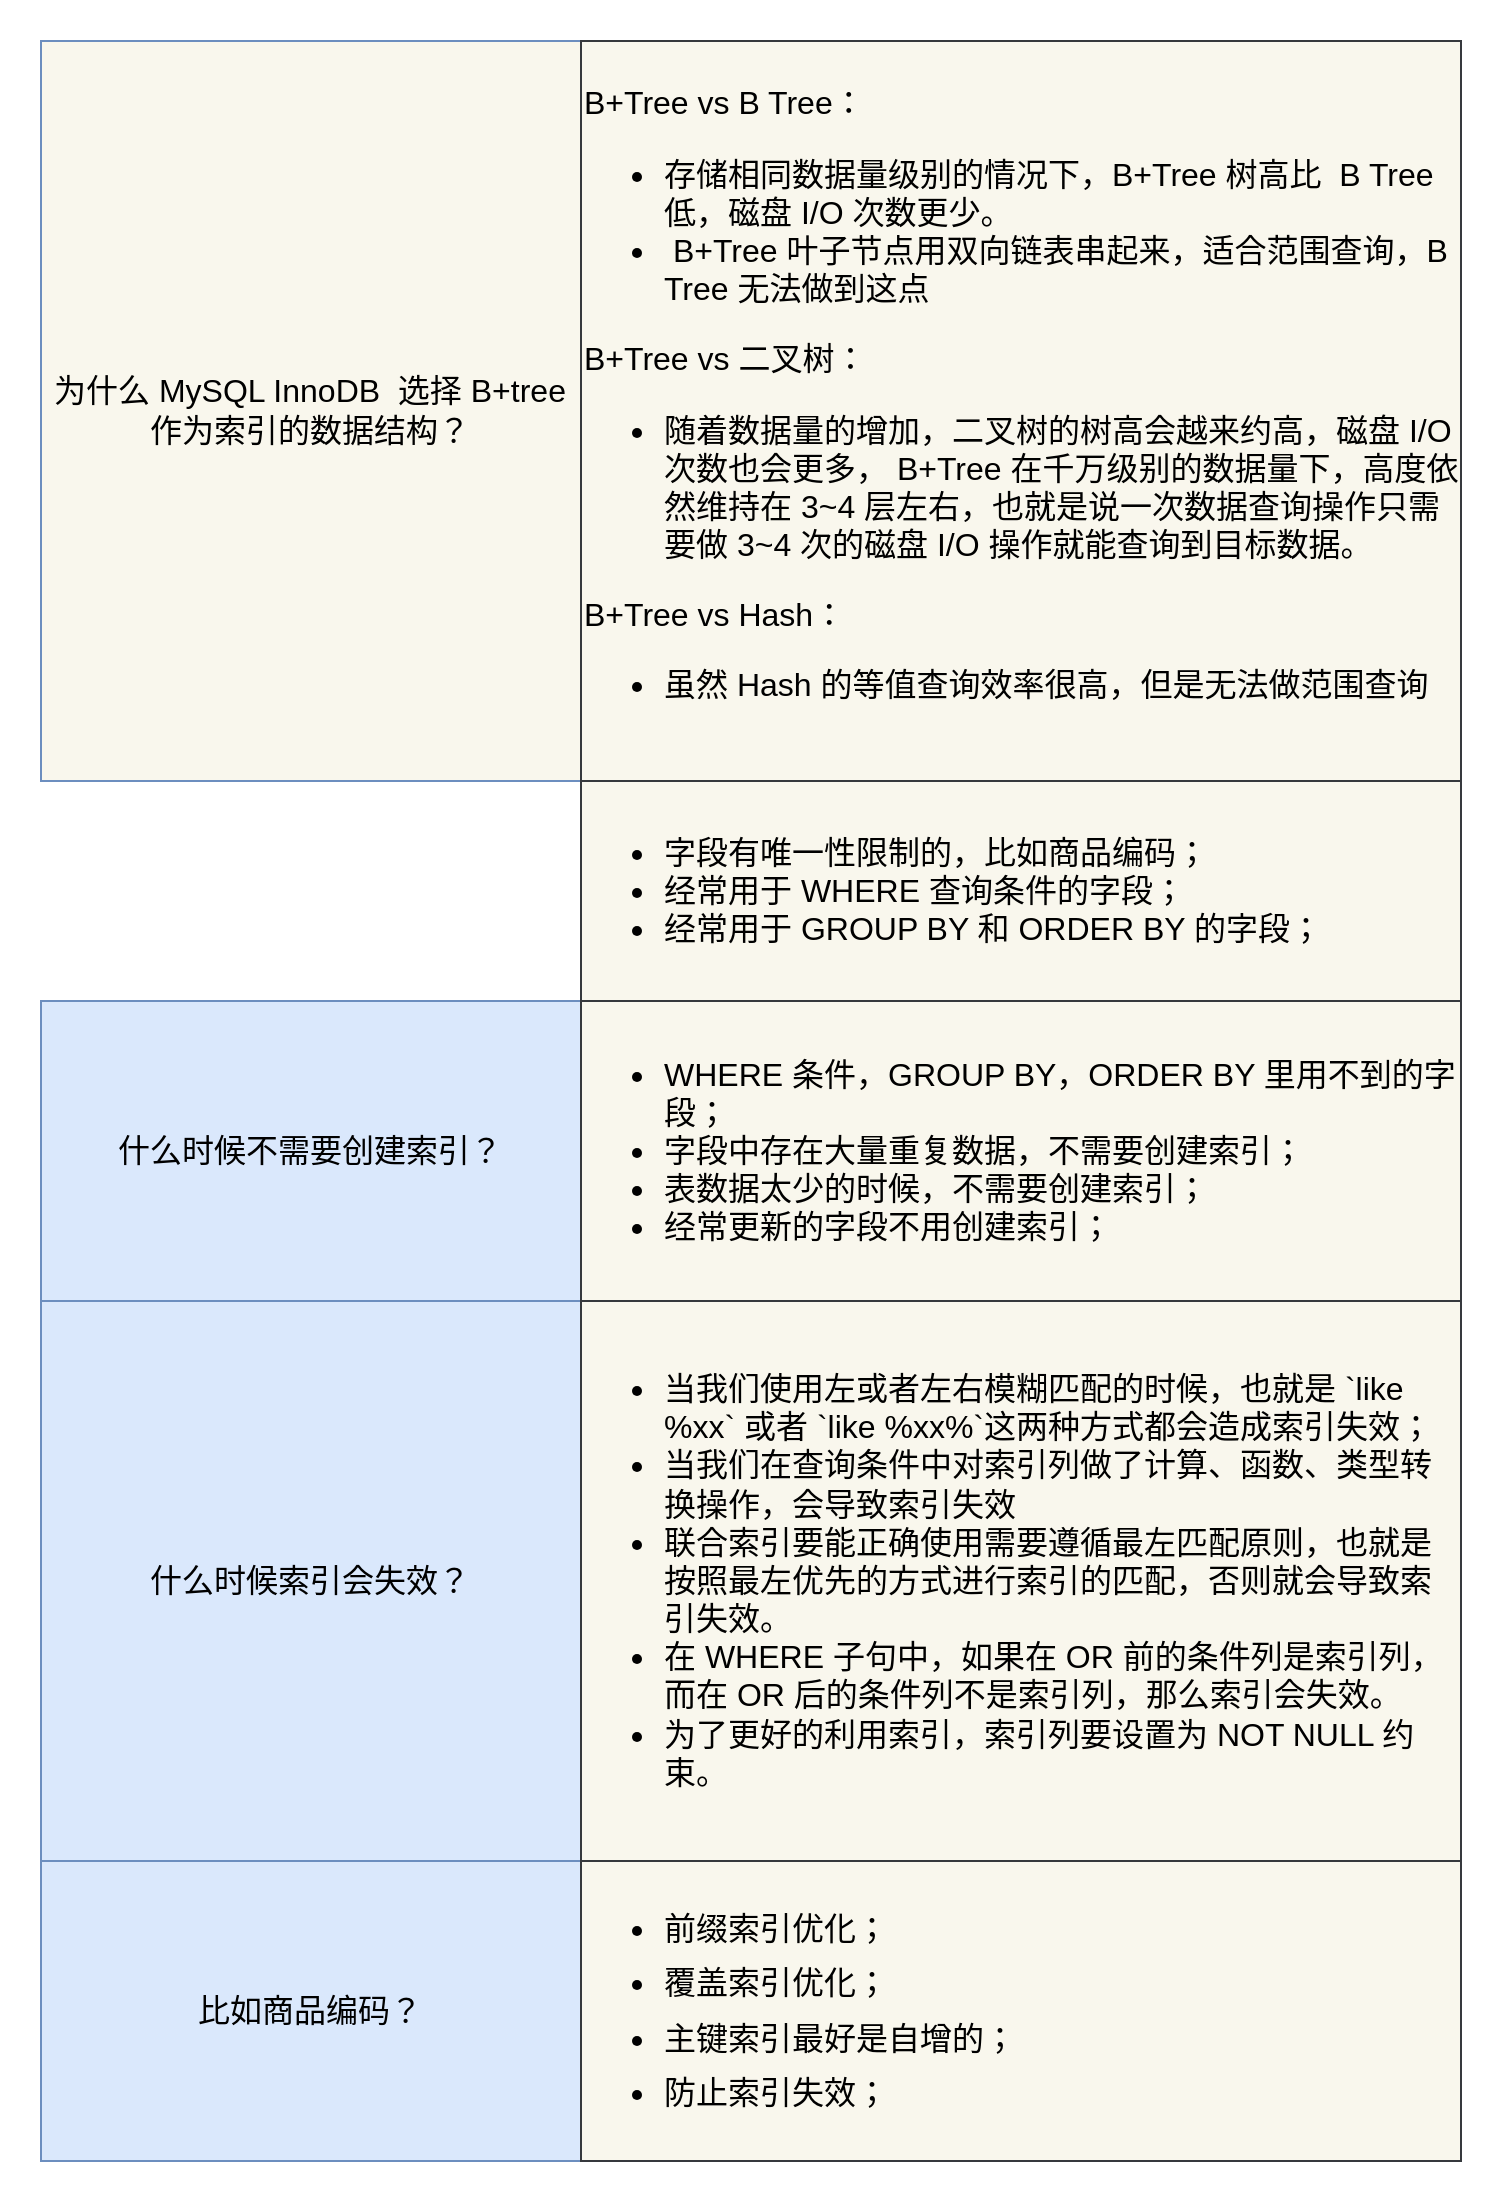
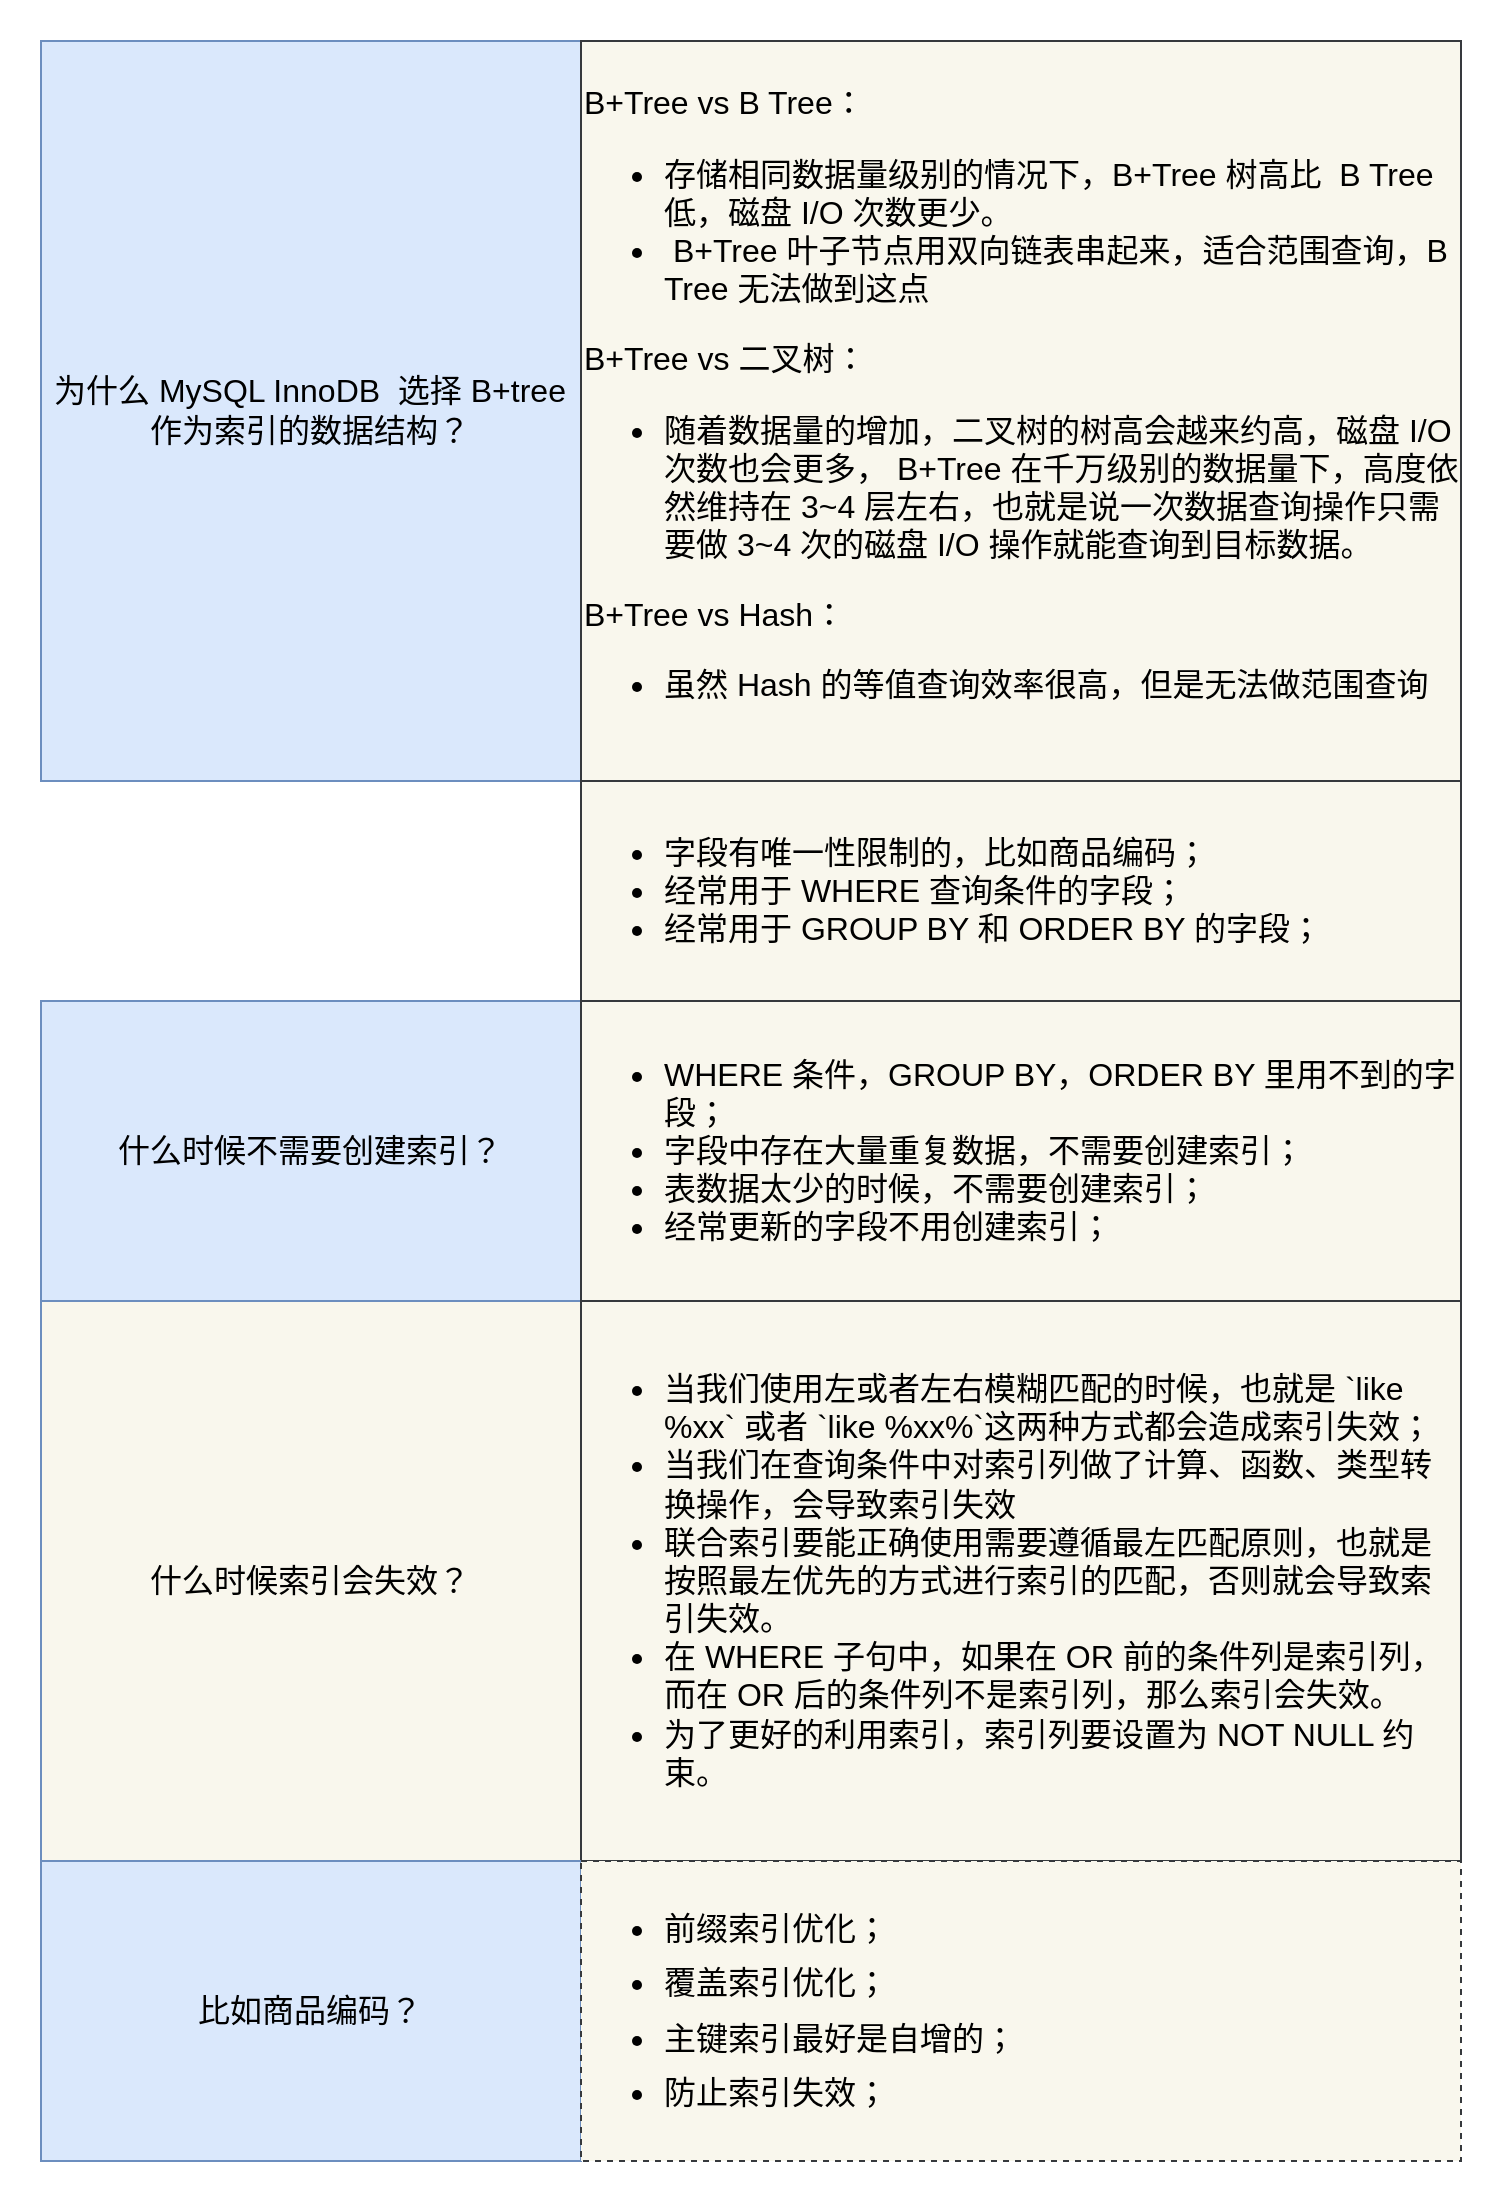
- <mxCell id="9" value="为什么 MySQL InnoDB&amp;nbsp; 选择 B+tree 作为索引的数据结构？" style="rounded=0;whiteSpace=wrap;html=1;fontSize=16;fillColor=#f9f7ed;strokeColor=#6c8ebf;" vertex="1" parent="1"><mxGeometry x="20" y="20" width="270" height="370" as="geometry" /></mxCell>
+ <mxCell id="9" value="为什么 MySQL InnoDB&amp;nbsp; 选择 B+tree 作为索引的数据结构？" style="rounded=0;whiteSpace=wrap;html=1;fontSize=16;fillColor=#dae8fc;strokeColor=#6c8ebf;" vertex="1" parent="1"><mxGeometry x="20" y="20" width="270" height="370" as="geometry" /></mxCell>
- <mxCell id="5" value="什么时候索引会失效？" style="rounded=0;whiteSpace=wrap;html=1;fontSize=16;fillColor=#dae8fc;strokeColor=#6c8ebf;" vertex="1" parent="1"><mxGeometry x="20" y="650" width="270" height="280" as="geometry" /></mxCell>
+ <mxCell id="5" value="什么时候索引会失效？" style="rounded=0;whiteSpace=wrap;html=1;fontSize=16;fillColor=#f9f7ed;strokeColor=#6c8ebf;" vertex="1" parent="1"><mxGeometry x="20" y="650" width="270" height="280" as="geometry" /></mxCell>
- <mxCell id="8" value="&lt;div style=&quot;&quot;&gt;&lt;ul style=&quot;&quot;&gt;&lt;li style=&quot;box-sizing: border-box; margin: 0px; position: relative;&quot; class=&quot;md-list-item md-focus-container&quot;&gt;&lt;p style=&quot;box-sizing: border-box; line-height: inherit; orphans: 4; margin: 0px 0px 0.5rem; overflow-wrap: break-word; position: relative;&quot; class=&quot;md-end-block md-p md-focus&quot;&gt;&lt;span style=&quot;box-sizing: border-box;&quot; class=&quot;md-plain md-expand&quot;&gt;前缀索引优化；&lt;/span&gt;&lt;/p&gt;&lt;/li&gt;&lt;li style=&quot;box-sizing: border-box; margin: 0px; position: relative;&quot; class=&quot;md-list-item&quot;&gt;&lt;p style=&quot;box-sizing: border-box; line-height: inherit; orphans: 4; margin: 0px 0px 0.5rem; overflow-wrap: break-word; position: relative;&quot; class=&quot;md-end-block md-p&quot;&gt;&lt;span style=&quot;box-sizing: border-box;&quot; class=&quot;md-plain&quot;&gt;覆盖索引优化；&lt;/span&gt;&lt;/p&gt;&lt;/li&gt;&lt;li style=&quot;box-sizing: border-box; margin: 0px; position: relative;&quot; class=&quot;md-list-item&quot;&gt;&lt;p style=&quot;box-sizing: border-box; line-height: inherit; orphans: 4; margin: 0px 0px 0.5rem; overflow-wrap: break-word; position: relative;&quot; class=&quot;md-end-block md-p&quot;&gt;&lt;span style=&quot;box-sizing: border-box;&quot; class=&quot;md-plain&quot;&gt;主键索引最好是自增的；&lt;/span&gt;&lt;/p&gt;&lt;/li&gt;&lt;li style=&quot;box-sizing: border-box; margin: 0px; position: relative;&quot; class=&quot;md-list-item md-focus-container&quot;&gt;&lt;p style=&quot;box-sizing: border-box; line-height: inherit; orphans: 4; margin: 0px 0px 0.5rem; overflow-wrap: break-word; position: relative;&quot; class=&quot;md-end-block md-p md-focus&quot;&gt;&lt;span style=&quot;box-sizing: border-box;&quot; class=&quot;md-plain md-expand&quot;&gt;防止索引失效；&lt;/span&gt;&lt;/p&gt;&lt;/li&gt;&lt;/ul&gt;&lt;/div&gt;" style="rounded=0;whiteSpace=wrap;html=1;align=left;fontSize=16;fillColor=#f9f7ed;strokeColor=#36393d;" vertex="1" parent="1"><mxGeometry x="290" y="930" width="440" height="150" as="geometry" /></mxCell>
+ <mxCell id="8" value="&lt;div style=&quot;&quot;&gt;&lt;ul style=&quot;&quot;&gt;&lt;li style=&quot;box-sizing: border-box; margin: 0px; position: relative;&quot; class=&quot;md-list-item md-focus-container&quot;&gt;&lt;p style=&quot;box-sizing: border-box; line-height: inherit; orphans: 4; margin: 0px 0px 0.5rem; overflow-wrap: break-word; position: relative;&quot; class=&quot;md-end-block md-p md-focus&quot;&gt;&lt;span style=&quot;box-sizing: border-box;&quot; class=&quot;md-plain md-expand&quot;&gt;前缀索引优化；&lt;/span&gt;&lt;/p&gt;&lt;/li&gt;&lt;li style=&quot;box-sizing: border-box; margin: 0px; position: relative;&quot; class=&quot;md-list-item&quot;&gt;&lt;p style=&quot;box-sizing: border-box; line-height: inherit; orphans: 4; margin: 0px 0px 0.5rem; overflow-wrap: break-word; position: relative;&quot; class=&quot;md-end-block md-p&quot;&gt;&lt;span style=&quot;box-sizing: border-box;&quot; class=&quot;md-plain&quot;&gt;覆盖索引优化；&lt;/span&gt;&lt;/p&gt;&lt;/li&gt;&lt;li style=&quot;box-sizing: border-box; margin: 0px; position: relative;&quot; class=&quot;md-list-item&quot;&gt;&lt;p style=&quot;box-sizing: border-box; line-height: inherit; orphans: 4; margin: 0px 0px 0.5rem; overflow-wrap: break-word; position: relative;&quot; class=&quot;md-end-block md-p&quot;&gt;&lt;span style=&quot;box-sizing: border-box;&quot; class=&quot;md-plain&quot;&gt;主键索引最好是自增的；&lt;/span&gt;&lt;/p&gt;&lt;/li&gt;&lt;li style=&quot;box-sizing: border-box; margin: 0px; position: relative;&quot; class=&quot;md-list-item md-focus-container&quot;&gt;&lt;p style=&quot;box-sizing: border-box; line-height: inherit; orphans: 4; margin: 0px 0px 0.5rem; overflow-wrap: break-word; position: relative;&quot; class=&quot;md-end-block md-p md-focus&quot;&gt;&lt;span style=&quot;box-sizing: border-box;&quot; class=&quot;md-plain md-expand&quot;&gt;防止索引失效；&lt;/span&gt;&lt;/p&gt;&lt;/li&gt;&lt;/ul&gt;&lt;/div&gt;" style="rounded=0;whiteSpace=wrap;html=1;align=left;fontSize=16;fillColor=#f9f7ed;strokeColor=#36393d;dashed=1;" vertex="1" parent="1"><mxGeometry x="290" y="930" width="440" height="150" as="geometry" /></mxCell>
